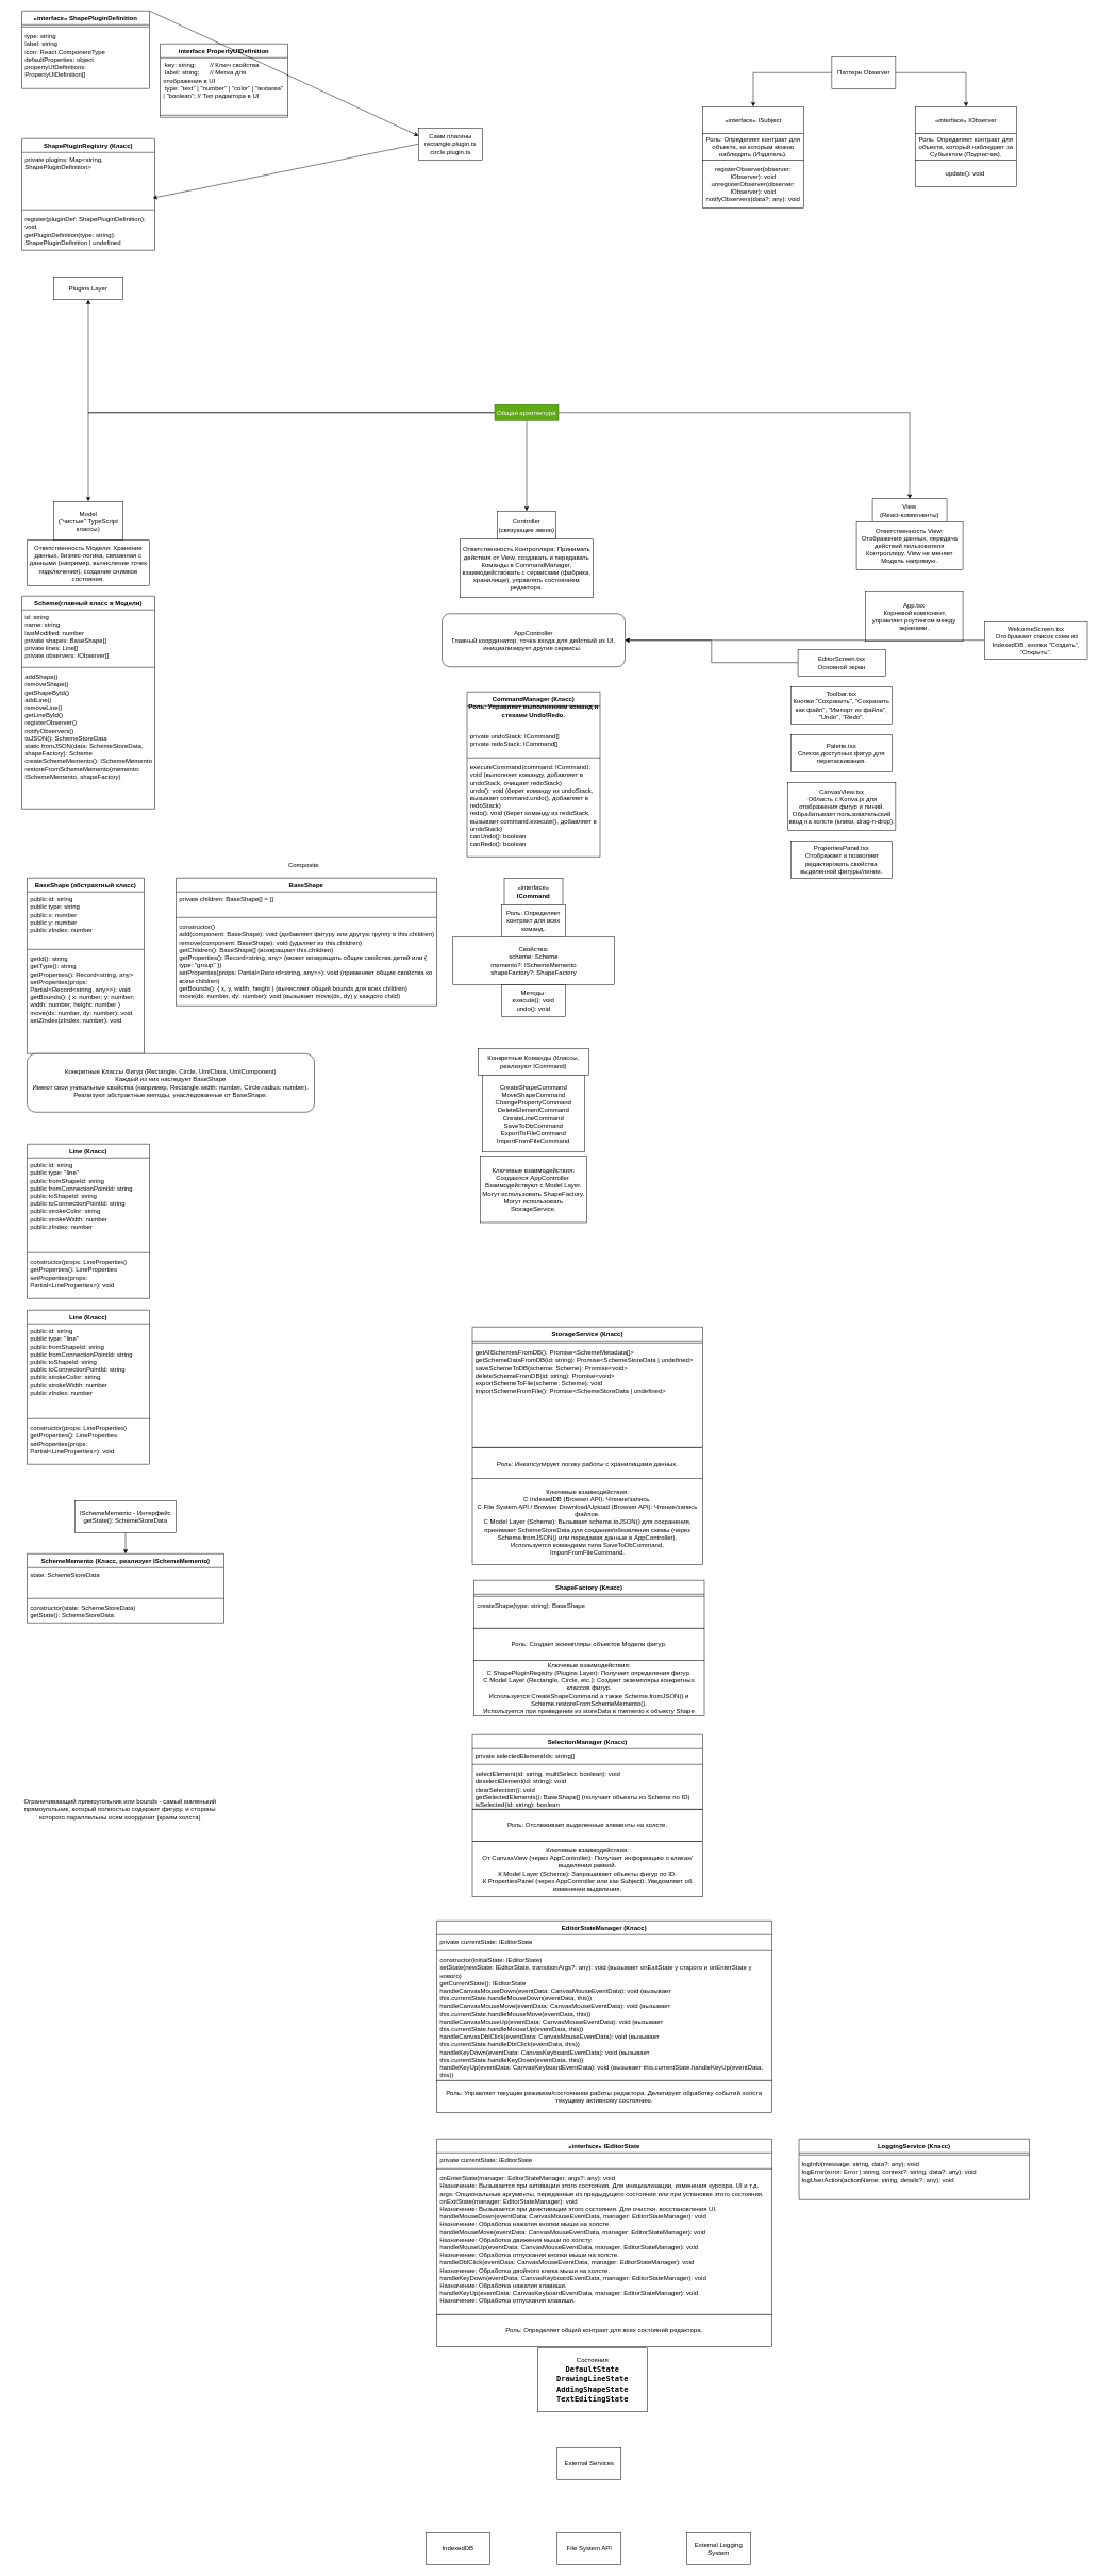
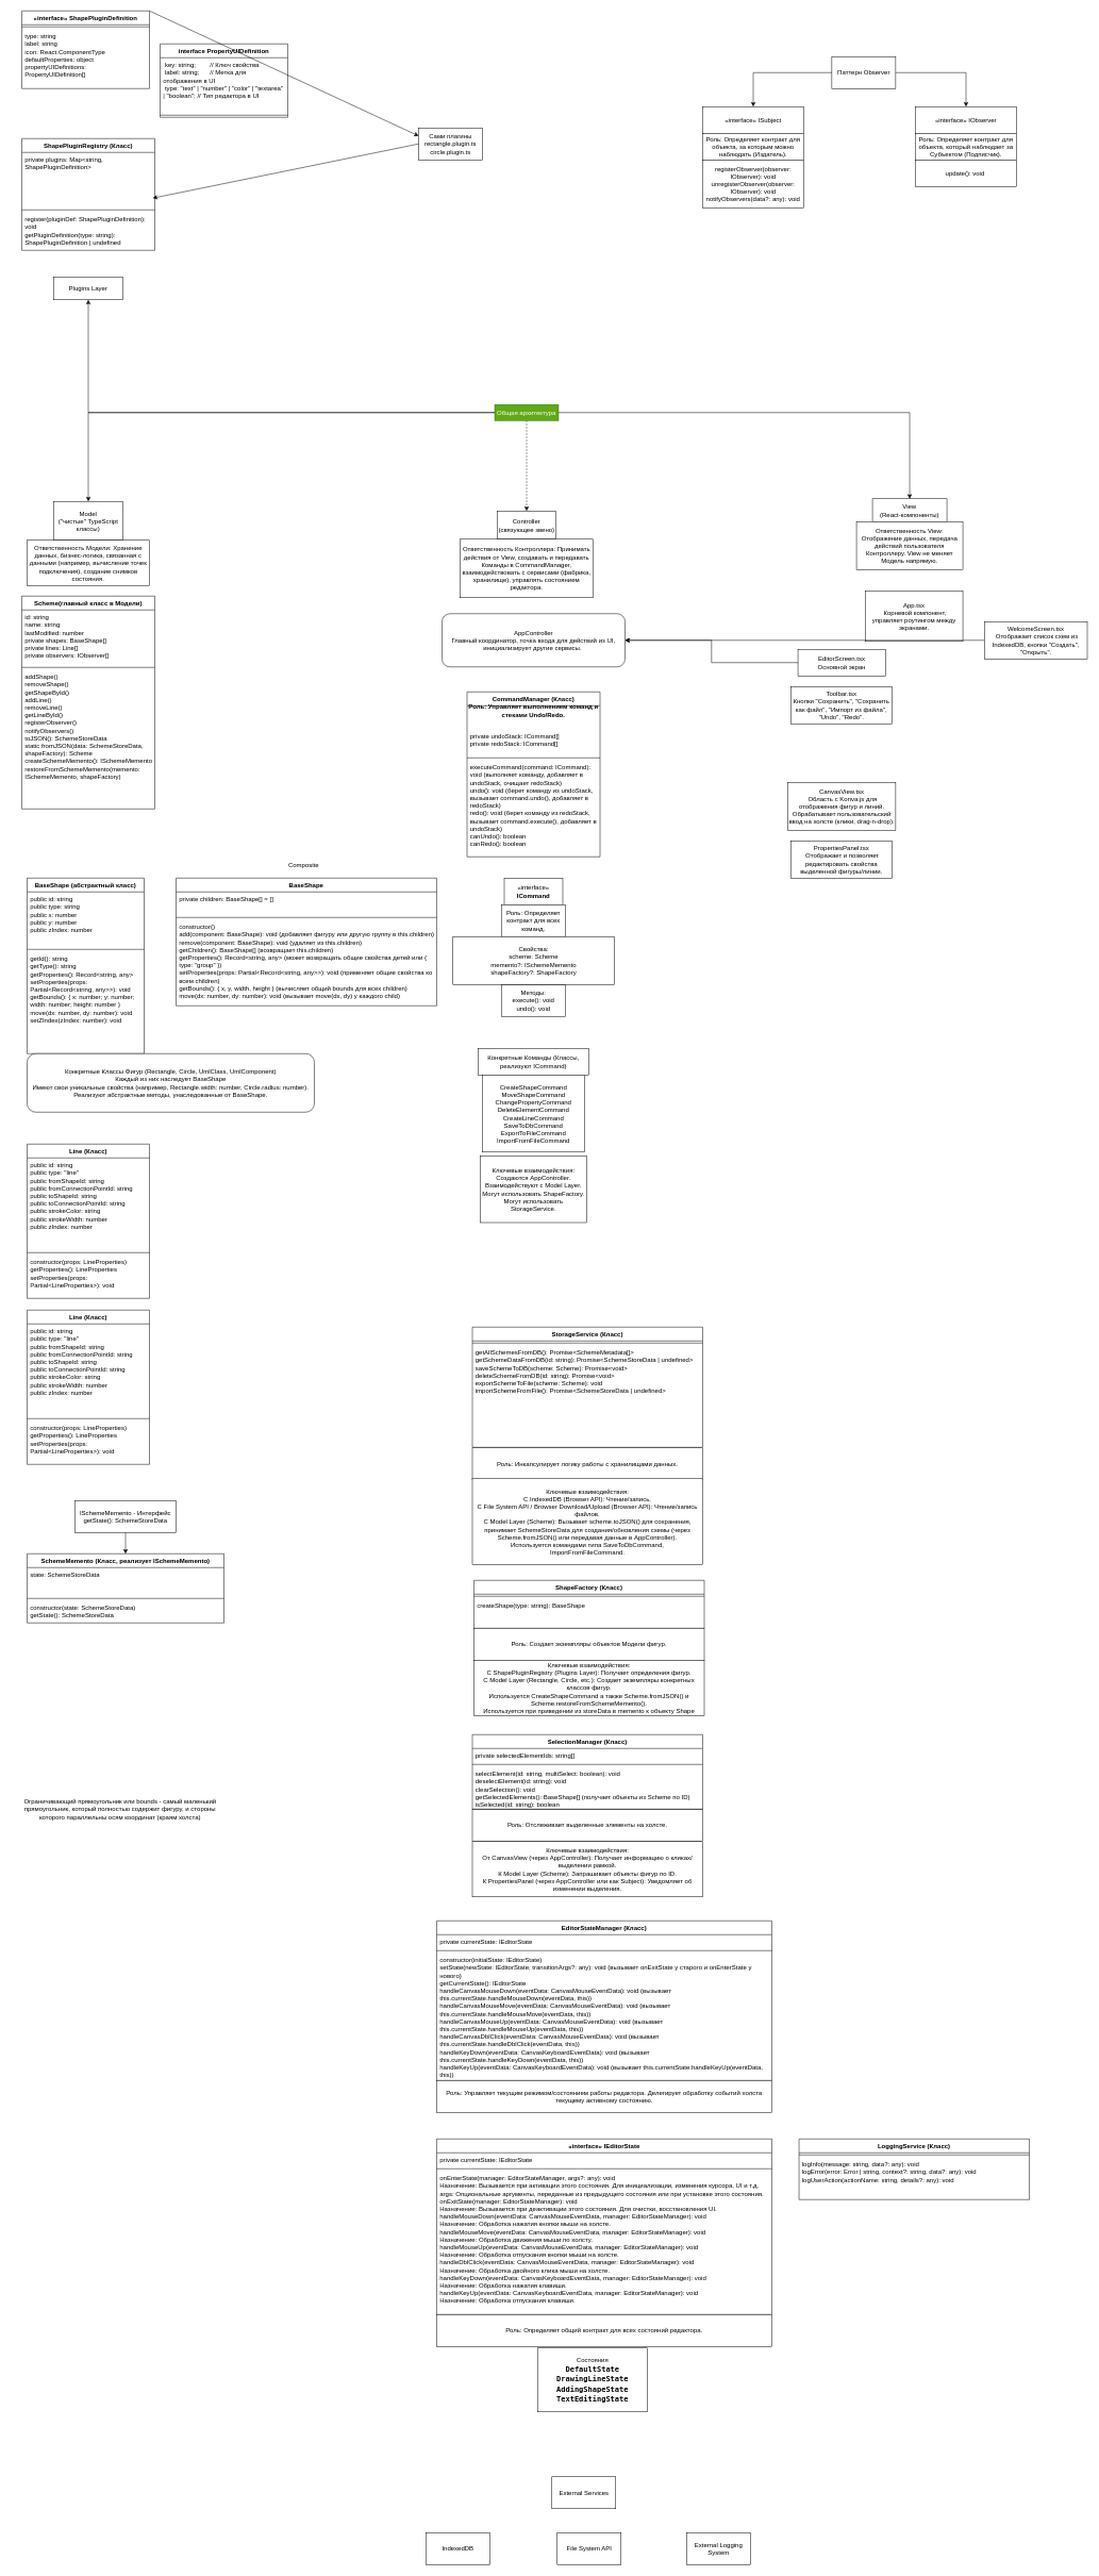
- <mxCell id="3" style="edgeStyle=orthogonalEdgeStyle;rounded=0;orthogonalLoop=1;jettySize=auto;html=1;" parent="1" source="6" target="8" edge="1"><mxGeometry relative="1" as="geometry" /></mxCell>
+ <mxCell id="3" style="edgeStyle=orthogonalEdgeStyle;rounded=0;orthogonalLoop=1;jettySize=auto;html=1;dashed=1;" parent="1" source="6" target="8" edge="1"><mxGeometry relative="1" as="geometry" /></mxCell>
- <mxCell id="20" value="Palette.tsx&lt;div&gt;Список доступных фигур для перетаскивания.&lt;/div&gt;" style="rounded=0;whiteSpace=wrap;html=1;" parent="1" vertex="1"><mxGeometry x="1486.37" y="1380" width="190" height="70" as="geometry" /></mxCell>
- <mxCell id="108" value="External Services" style="rounded=0;whiteSpace=wrap;html=1;" parent="1" vertex="1"><mxGeometry x="1046.5" y="4600" width="120" height="60" as="geometry" /></mxCell>
+ <mxCell id="108" value="External Services" style="rounded=0;whiteSpace=wrap;html=1;" parent="1" vertex="1"><mxGeometry x="1036.5" y="4655" width="120" height="60" as="geometry" /></mxCell>
